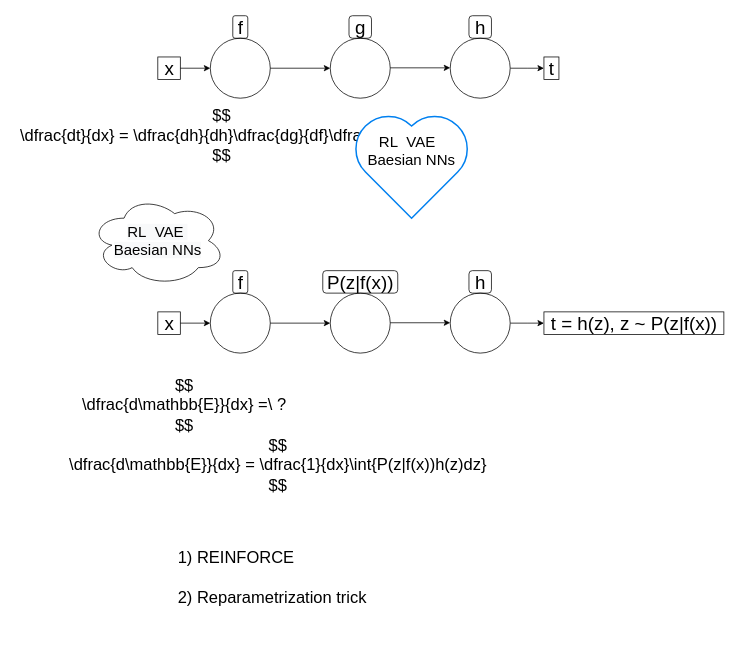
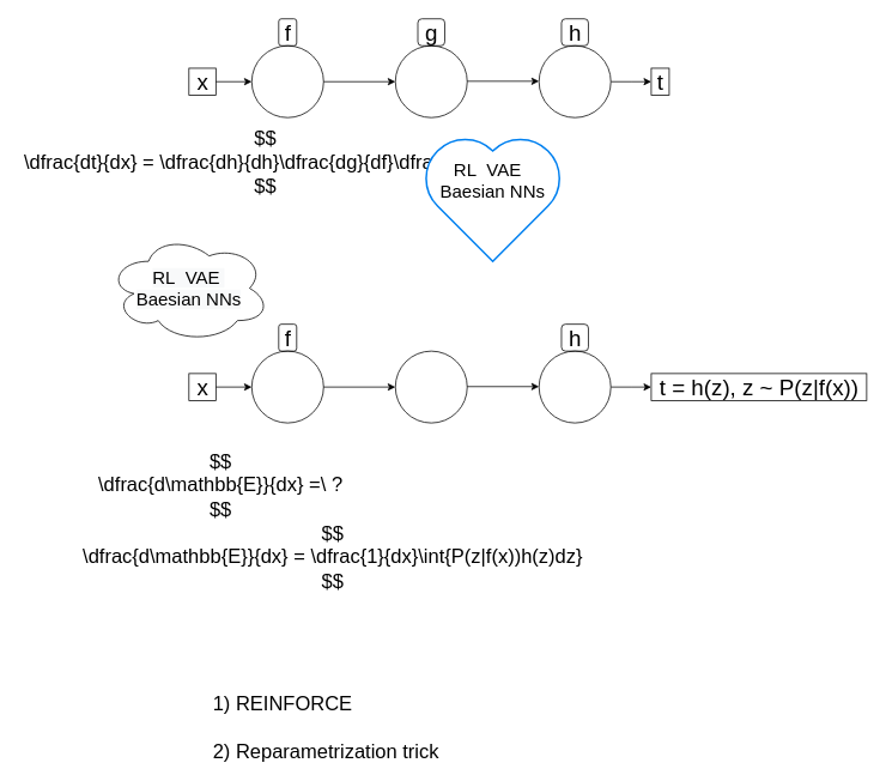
- <mxCell id="12" value="&lt;span style=&quot;font-size: 25px&quot;&gt;P(z|f(x))&lt;/span&gt;" style="text;html=1;align=center;verticalAlign=middle;resizable=0;points=[];autosize=1;strokeColor=#000000;rounded=1;" vertex="1" parent="1"><mxGeometry x="430" y="360" width="100" height="30" as="geometry" /></mxCell>
- <mxCell id="29" value="&lt;font style=&quot;font-size: 22px&quot;&gt;1) REINFORCE&lt;br&gt;&lt;br&gt;2) Reparametrization trick&lt;/font&gt;" style="text;html=1;align=left;verticalAlign=middle;resizable=0;points=[];autosize=1;" vertex="1" parent="1"><mxGeometry x="235" y="740" width="270" height="60" as="geometry" /></mxCell>
+ <mxCell id="29" value="&lt;font style=&quot;font-size: 22px&quot;&gt;1) REINFORCE&lt;br&gt;&lt;br&gt;2) Reparametrization trick&lt;/font&gt;" style="text;html=1;align=left;verticalAlign=middle;resizable=0;points=[];autosize=1;" vertex="1" parent="1"><mxGeometry x="235" y="780" width="270" height="60" as="geometry" /></mxCell>
